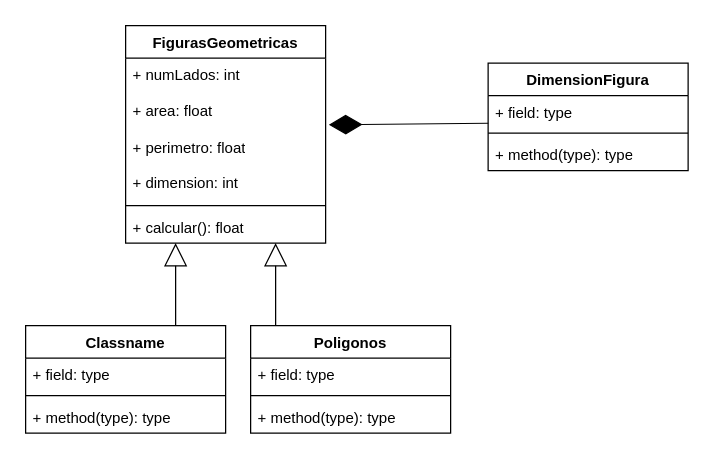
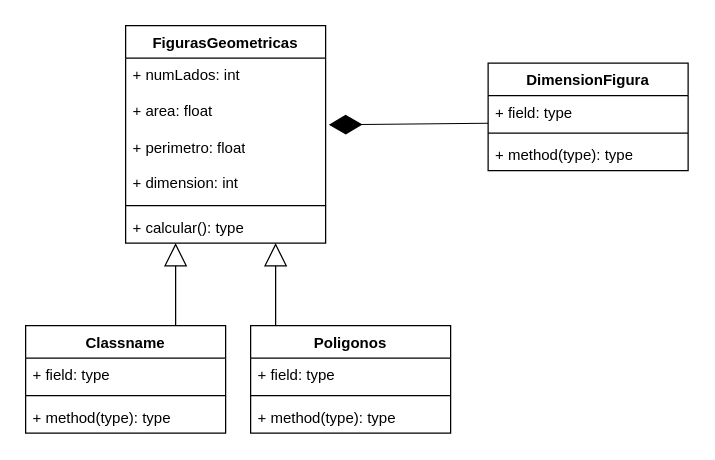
- <mxCell id="5" value="+ calcular(): float" style="text;strokeColor=none;fillColor=none;align=left;verticalAlign=top;spacingLeft=4;spacingRight=4;overflow=hidden;rotatable=0;points=[[0,0.5],[1,0.5]];portConstraint=eastwest;whiteSpace=wrap;html=1;" parent="2" vertex="1"><mxGeometry y="148" width="160" height="26" as="geometry" /></mxCell>
+ <mxCell id="5" value="+ calcular(): type" style="text;strokeColor=none;fillColor=none;align=left;verticalAlign=top;spacingLeft=4;spacingRight=4;overflow=hidden;rotatable=0;points=[[0,0.5],[1,0.5]];portConstraint=eastwest;whiteSpace=wrap;html=1;" parent="2" vertex="1"><mxGeometry y="148" width="160" height="26" as="geometry" /></mxCell>
